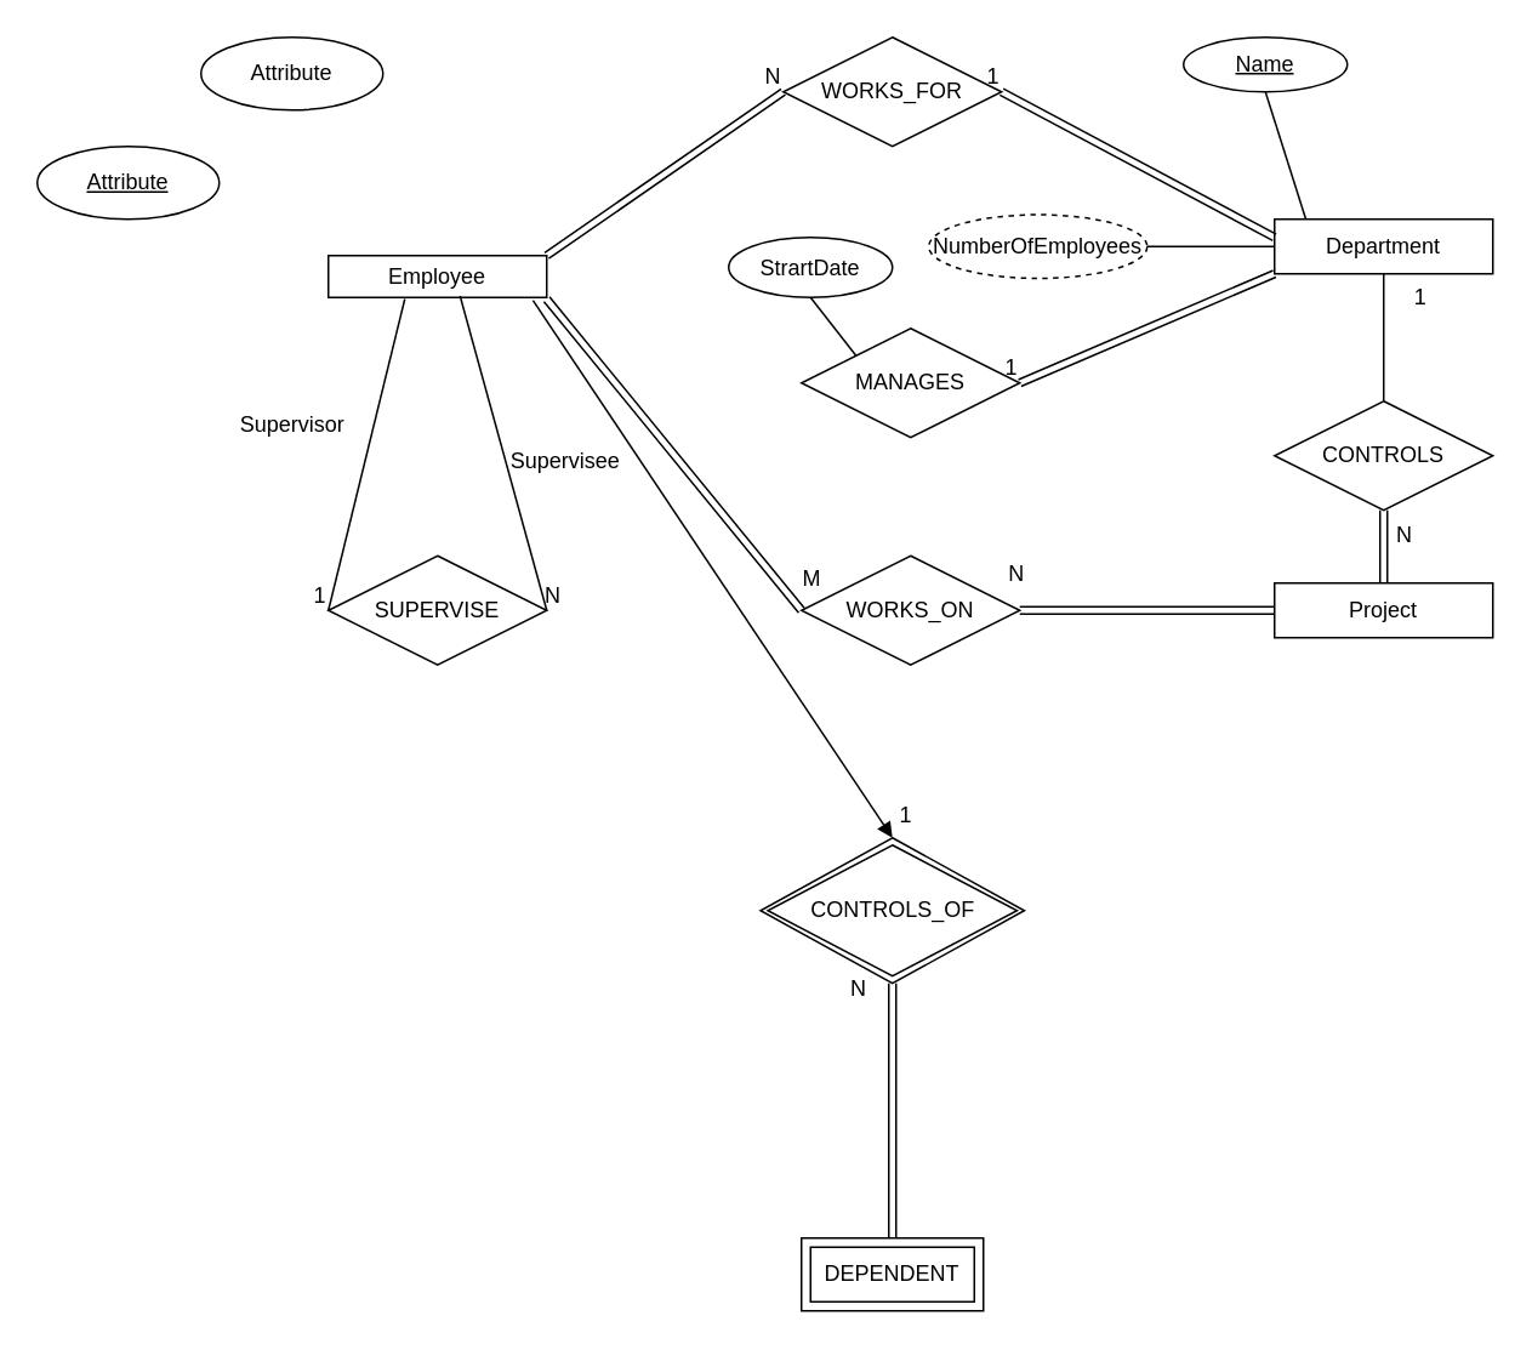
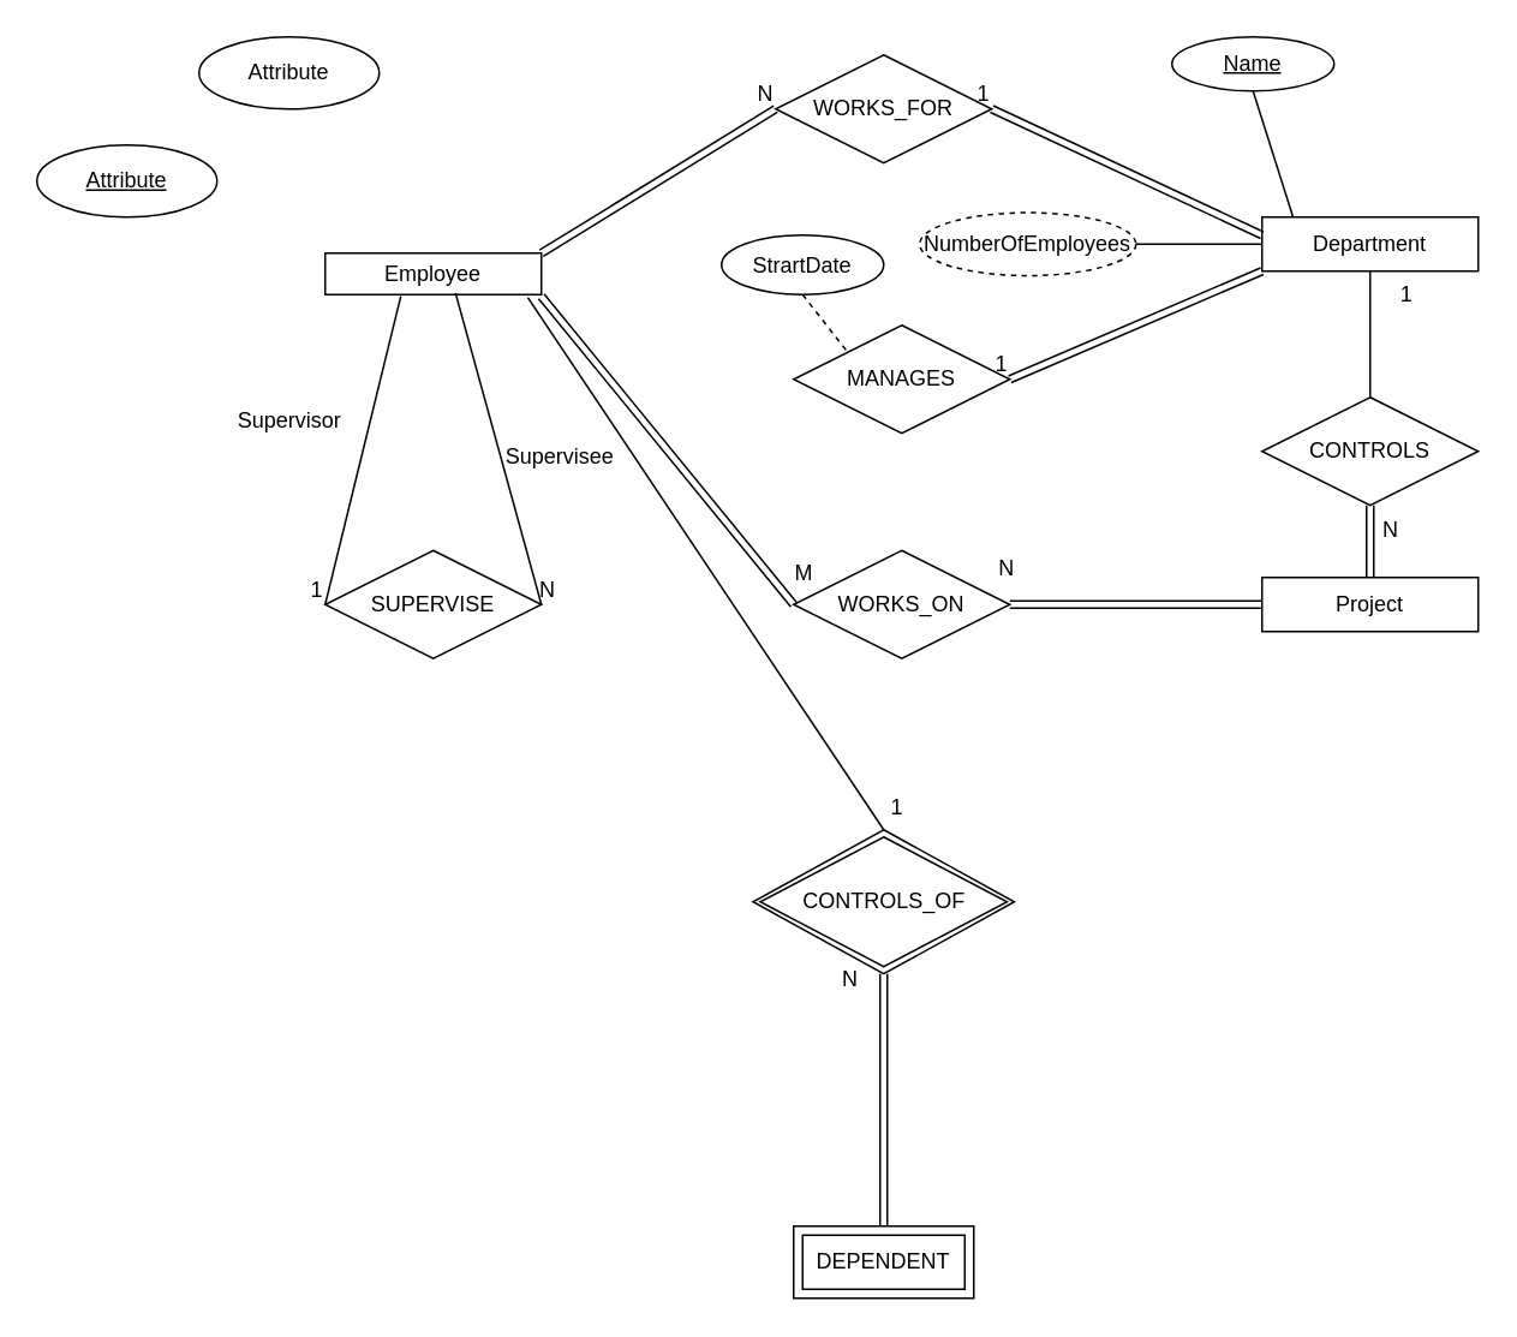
- <mxCell id="13" value="WORKS_FOR" style="shape=rhombus;perimeter=rhombusPerimeter;whiteSpace=wrap;html=1;align=center;" vertex="1" parent="1"><mxGeometry x="430" y="20" width="120" height="60" as="geometry" /></mxCell>
+ <mxCell id="13" value="WORKS_FOR" style="shape=rhombus;perimeter=rhombusPerimeter;whiteSpace=wrap;html=1;align=center;" vertex="1" parent="1"><mxGeometry x="430" y="30" width="120" height="60" as="geometry" /></mxCell>
- <mxCell id="41" value="" style="endArrow=none;html=1;rounded=0;exitX=0.5;exitY=1;exitDx=0;exitDy=0;entryX=0;entryY=0;entryDx=0;entryDy=0;" edge="1" parent="1" source="40" target="18"><mxGeometry relative="1" as="geometry"><mxPoint x="480" y="260" as="sourcePoint" /><mxPoint x="640" y="260" as="targetPoint" /></mxGeometry></mxCell>
+ <mxCell id="41" value="" style="endArrow=none;html=1;rounded=0;exitX=0.5;exitY=1;exitDx=0;exitDy=0;entryX=0;entryY=0;entryDx=0;entryDy=0;dashed=1;" edge="1" parent="1" source="40" target="18"><mxGeometry relative="1" as="geometry"><mxPoint x="480" y="260" as="sourcePoint" /><mxPoint x="640" y="260" as="targetPoint" /></mxGeometry></mxCell>
- <mxCell id="34" value="" style="endArrow=block;html=1;rounded=0;entryX=0.5;entryY=0;entryDx=0;entryDy=0;exitX=0.937;exitY=1.07;exitDx=0;exitDy=0;exitPerimeter=0;" edge="1" parent="1" source="2" target="33"><mxGeometry relative="1" as="geometry"><mxPoint x="440" y="380" as="sourcePoint" /><mxPoint x="430" y="450" as="targetPoint" /></mxGeometry></mxCell>
+ <mxCell id="34" value="" style="endArrow=none;html=1;rounded=0;entryX=0.5;entryY=0;entryDx=0;entryDy=0;exitX=0.937;exitY=1.07;exitDx=0;exitDy=0;exitPerimeter=0;" edge="1" parent="1" source="2" target="33"><mxGeometry relative="1" as="geometry"><mxPoint x="440" y="380" as="sourcePoint" /><mxPoint x="430" y="450" as="targetPoint" /></mxGeometry></mxCell>
